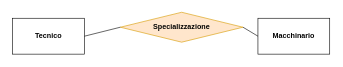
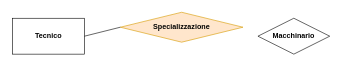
- <mxCell id="5" value="" style="endArrow=none;html=1;rounded=0;entryX=0;entryY=0.5;entryDx=0;entryDy=0;exitX=1;exitY=0.5;exitDx=0;exitDy=0;" edge="1" parent="1" source="2" target="4"><mxGeometry width="50" height="50" relative="1" as="geometry"><mxPoint x="380" y="260" as="sourcePoint" /><mxPoint x="430" y="210" as="targetPoint" /></mxGeometry></mxCell>
- <mxCell id="4" value="&lt;b&gt;Macchinario&lt;/b&gt;" style="rounded=0;whiteSpace=wrap;html=1;" vertex="1" parent="1"><mxGeometry x="430" y="30" width="120" height="60" as="geometry" /></mxCell>
+ <mxCell id="4" value="&lt;b&gt;Macchinario&lt;/b&gt;" style="rhombus;whiteSpace=wrap;html=1;" vertex="1" parent="1"><mxGeometry x="430" y="30" width="120" height="60" as="geometry" /></mxCell>
